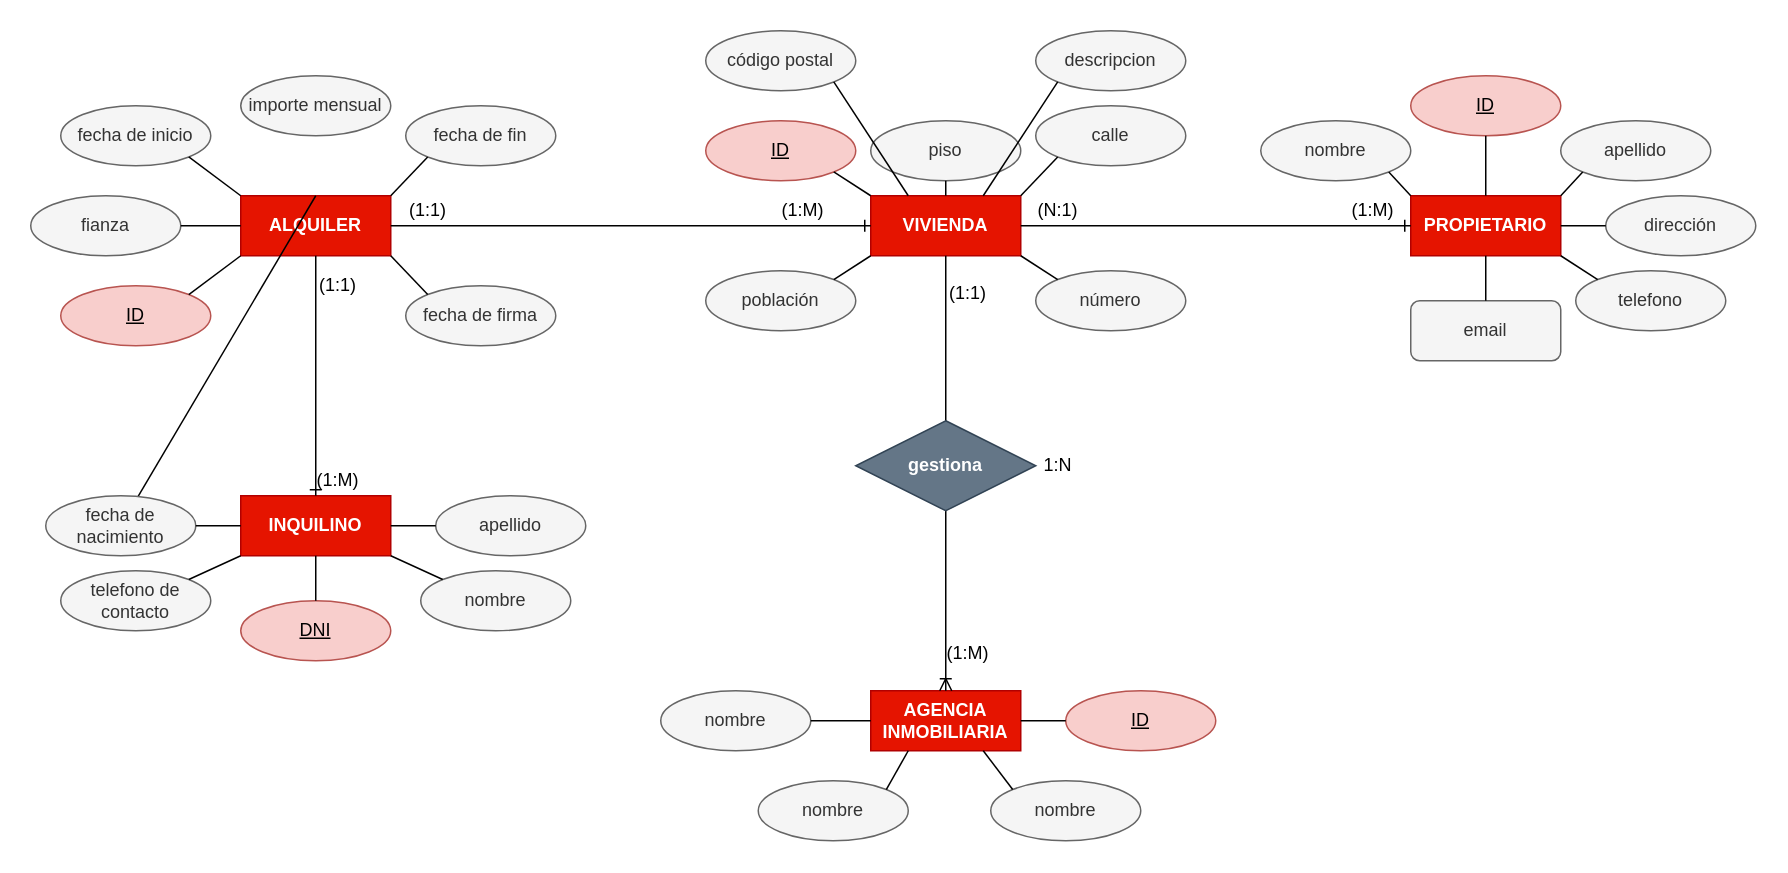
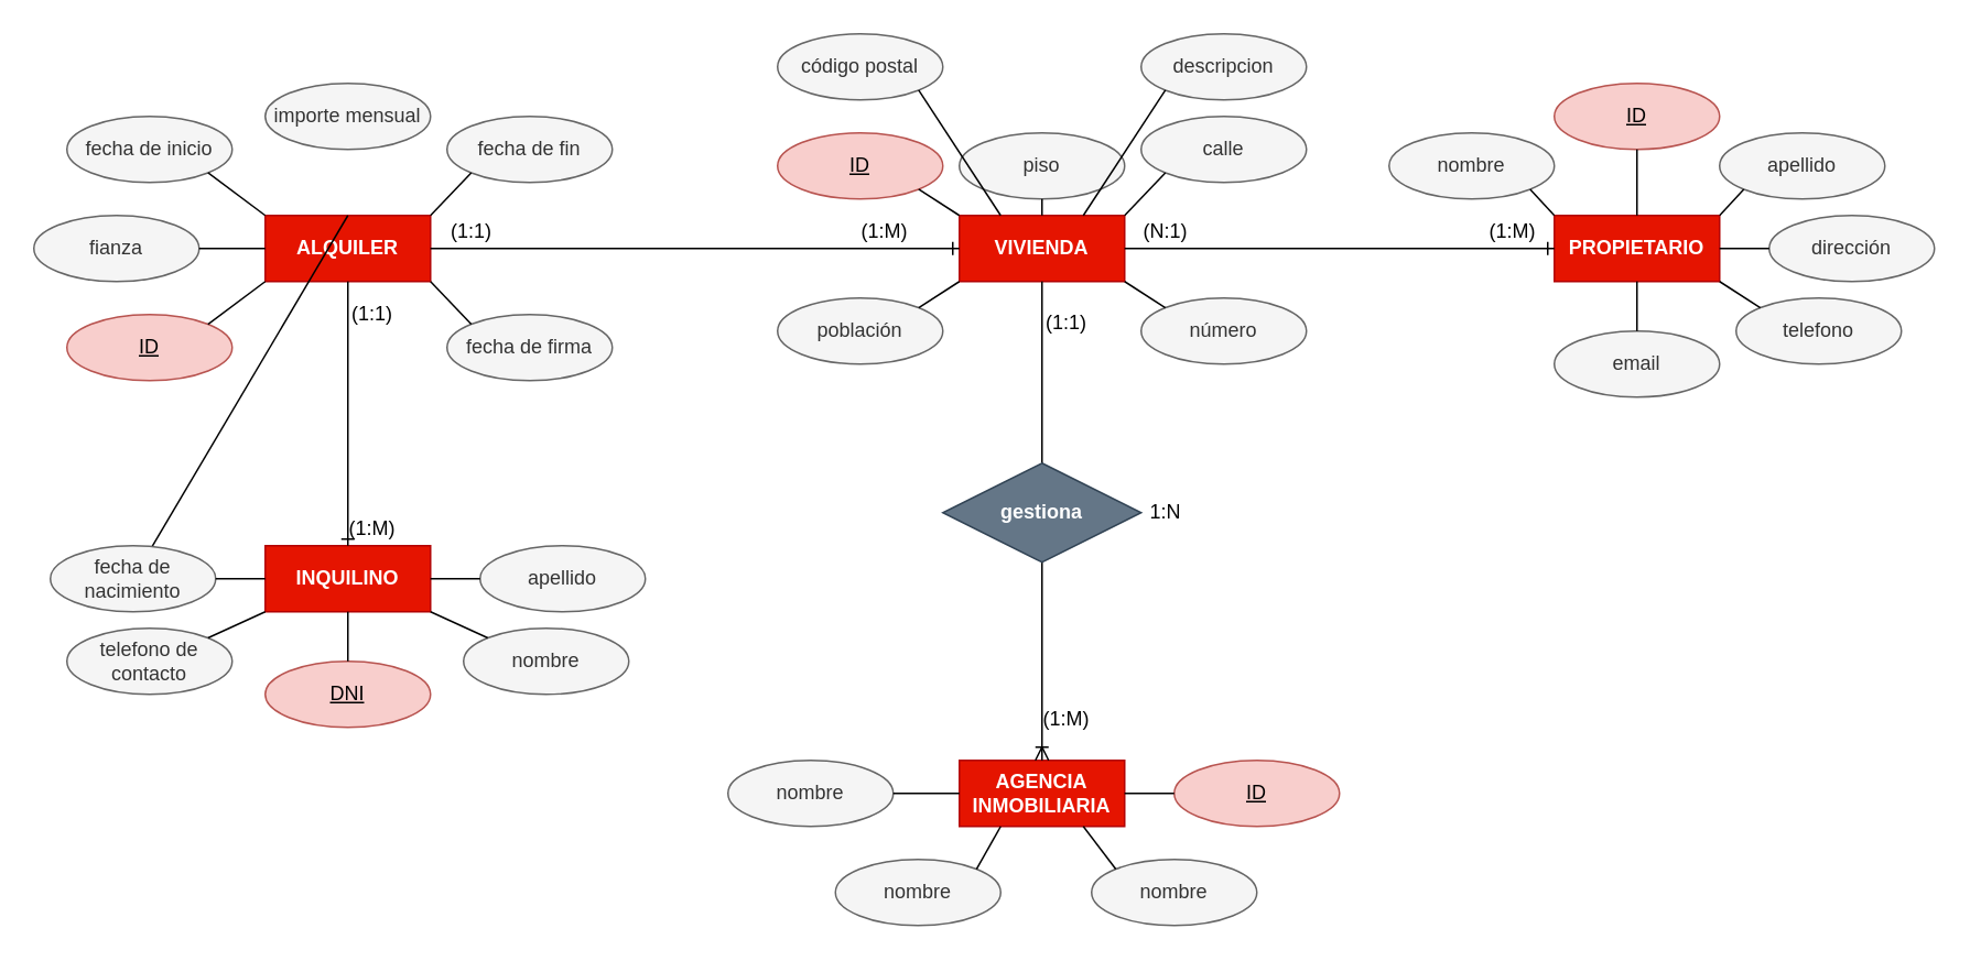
- <mxCell id="62" value="email" style="whiteSpace=wrap;html=1;align=center;fillColor=#f5f5f5;fontColor=#333333;strokeColor=#666666;rounded=1;" parent="1" vertex="1"><mxGeometry x="940" y="200" width="100" height="40" as="geometry" /></mxCell>
+ <mxCell id="62" value="email" style="ellipse;whiteSpace=wrap;html=1;align=center;fillColor=#f5f5f5;fontColor=#333333;strokeColor=#666666;" parent="1" vertex="1"><mxGeometry x="940" y="200" width="100" height="40" as="geometry" /></mxCell>
